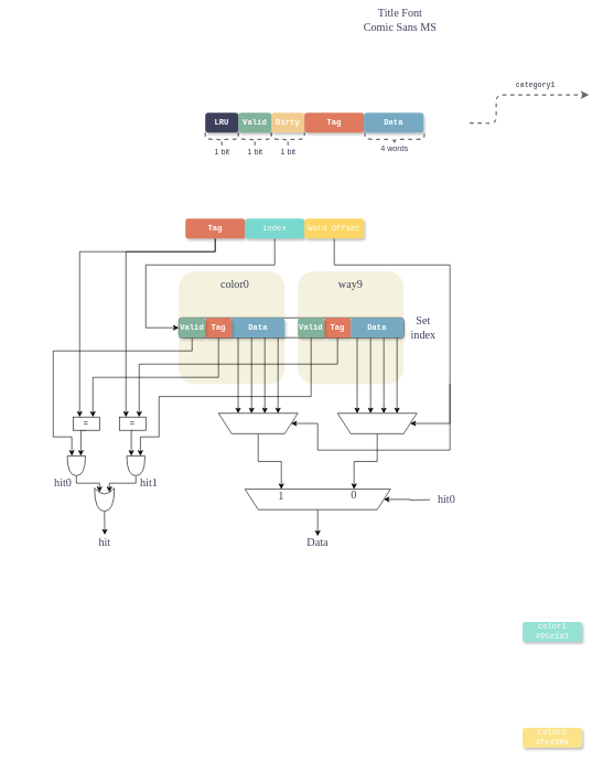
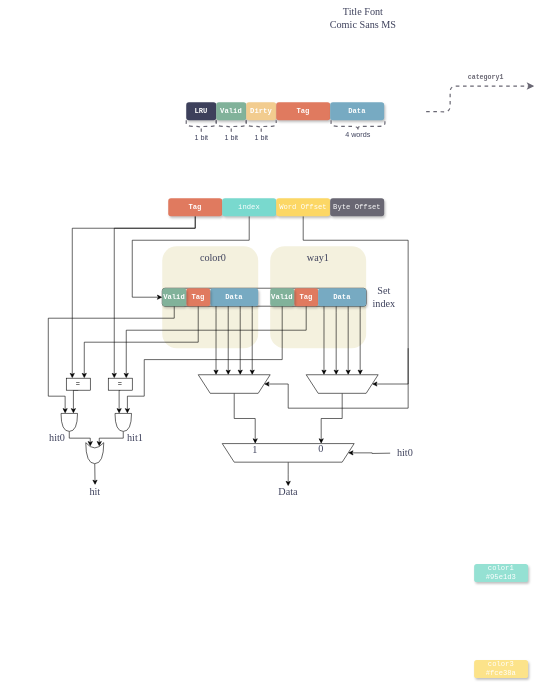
+ <mxCell id="18" value="Byte Offset" style="rounded=1;whiteSpace=wrap;html=1;fillColor=#696773;strokeColor=none;shadow=1;glass=0;comic=0;gradientColor=none;fontFamily=Courier New;fontColor=#FFFFFF;" parent="1" vertex="1"><mxGeometry x="550" y="330" width="90" height="30" as="geometry" /></mxCell>
- <mxCell id="67" value="&lt;font face=&quot;Comic Sans MS&quot; style=&quot;font-size: 17px&quot;&gt;way9&lt;br&gt;&lt;/font&gt;" style="text;html=1;strokeColor=none;fillColor=none;align=center;verticalAlign=middle;whiteSpace=wrap;rounded=0;fontColor=#3d405b;" parent="1" vertex="1"><mxGeometry x="455" y="420" width="150" height="20" as="geometry" /></mxCell>
+ <mxCell id="67" value="&lt;font face=&quot;Comic Sans MS&quot; style=&quot;font-size: 17px&quot;&gt;way1&lt;br&gt;&lt;/font&gt;" style="text;html=1;strokeColor=none;fillColor=none;align=center;verticalAlign=middle;whiteSpace=wrap;rounded=0;fontColor=#3d405b;" parent="1" vertex="1"><mxGeometry x="455" y="420" width="150" height="20" as="geometry" /></mxCell>
